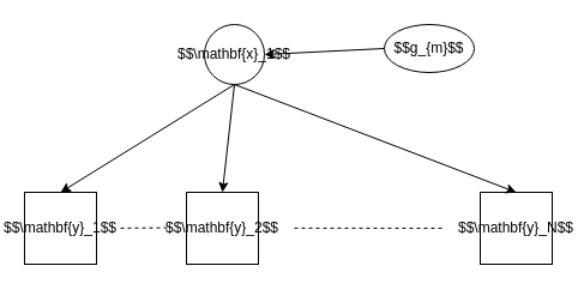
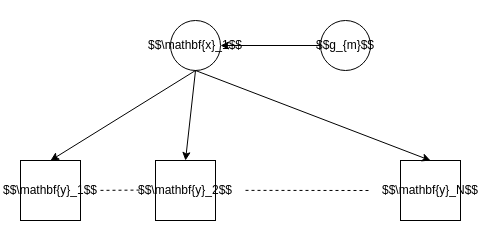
- <mxCell id="3" value="$$g_{m}$$" style="ellipse;whiteSpace=wrap;html=1;" vertex="1" parent="1"><mxGeometry x="320" y="20" width="75" height="40" as="geometry" /></mxCell>
+ <mxCell id="3" value="$$g_{m}$$" style="ellipse;whiteSpace=wrap;html=1;" vertex="1" parent="1"><mxGeometry x="320" y="20" width="50" height="50" as="geometry" /></mxCell>
